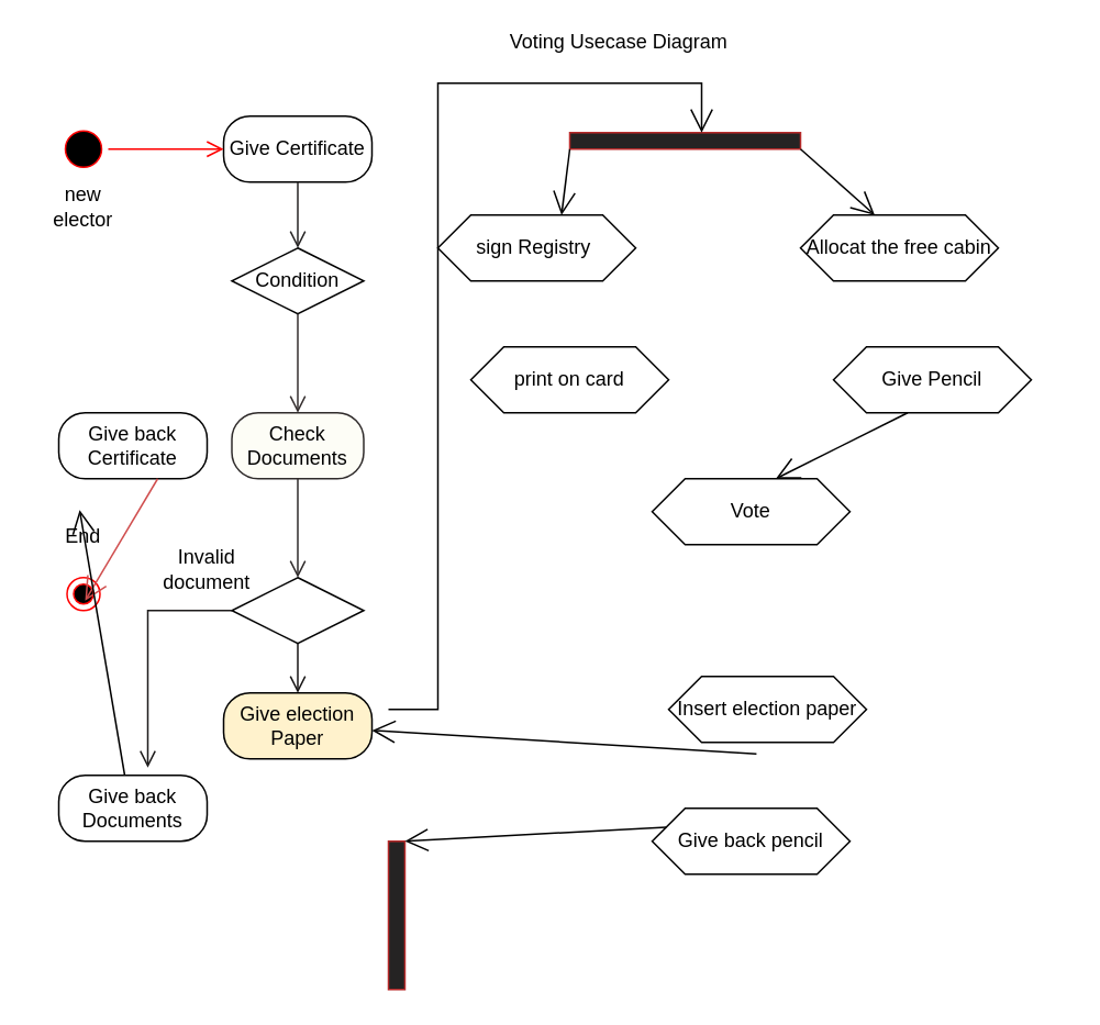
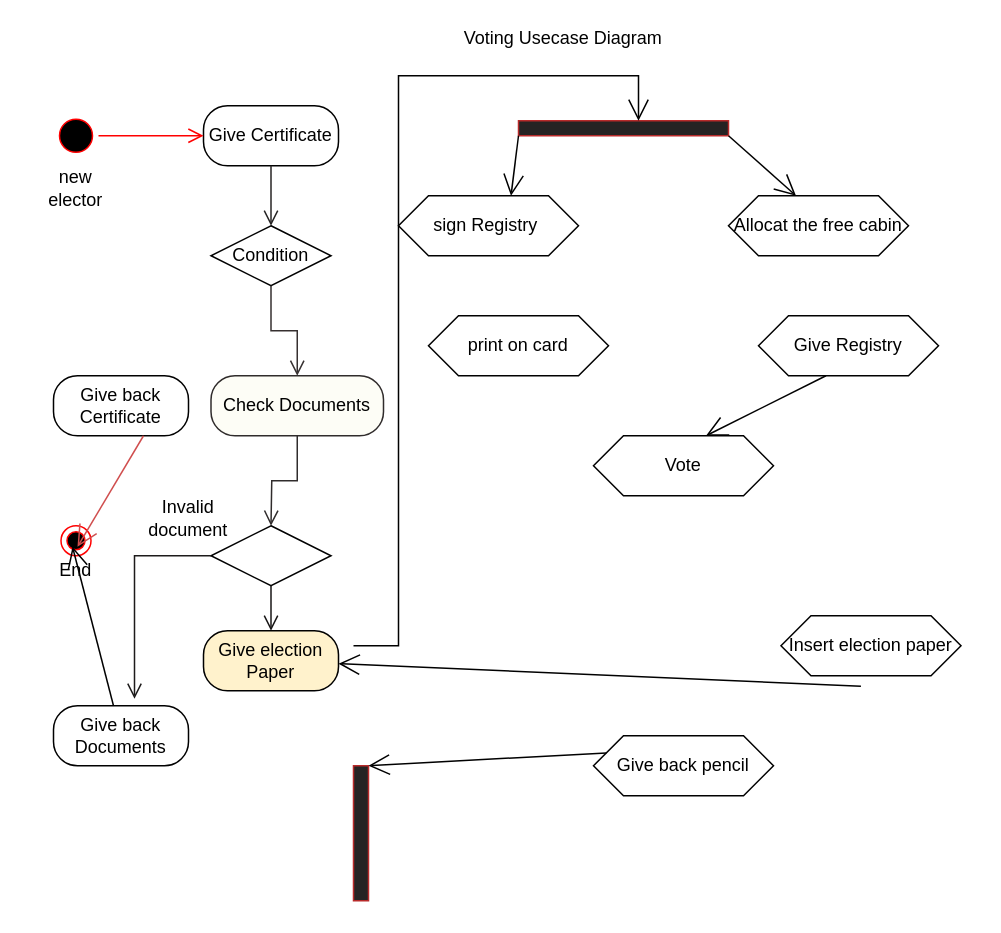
- <mxCell id="23" value="Give Pencil" style="shape=hexagon;perimeter=hexagonPerimeter2;whiteSpace=wrap;html=1;fixedSize=1;" vertex="1" parent="1"><mxGeometry x="505" y="210" width="120" height="40" as="geometry" /></mxCell>
+ <mxCell id="23" value="Give Registry" style="shape=hexagon;perimeter=hexagonPerimeter2;whiteSpace=wrap;html=1;fixedSize=1;" vertex="1" parent="1"><mxGeometry x="505" y="210" width="120" height="40" as="geometry" /></mxCell>
- <mxCell id="10" value="Check Documents" style="rounded=1;whiteSpace=wrap;html=1;arcSize=40;fontColor=#000000;fillColor=#fdfdf6;strokeColor=#302c2c;" vertex="1" parent="1"><mxGeometry x="140" y="250" width="80" height="40" as="geometry" /></mxCell>
+ <mxCell id="10" value="Check Documents" style="rounded=1;whiteSpace=wrap;html=1;arcSize=40;fontColor=#000000;fillColor=#fdfdf6;strokeColor=#302c2c;" vertex="1" parent="1"><mxGeometry x="140" y="250" width="115" height="40" as="geometry" /></mxCell>
- <mxCell id="18" value="End&lt;br&gt;" style="text;html=1;strokeColor=none;fillColor=none;align=center;verticalAlign=middle;whiteSpace=wrap;rounded=0;" vertex="1" parent="1"><mxGeometry x="20" y="315" width="60" height="20" as="geometry" /></mxCell>
+ <mxCell id="18" value="End&lt;br&gt;" style="text;html=1;strokeColor=none;fillColor=none;align=center;verticalAlign=middle;whiteSpace=wrap;rounded=0;" vertex="1" parent="1"><mxGeometry x="20" y="370" width="60" height="20" as="geometry" /></mxCell>
- <mxCell id="26" value="Insert election paper" style="shape=hexagon;perimeter=hexagonPerimeter2;whiteSpace=wrap;html=1;fixedSize=1;" vertex="1" parent="1"><mxGeometry x="405" y="410" width="120" height="40" as="geometry" /></mxCell>
+ <mxCell id="26" value="Insert election paper" style="shape=hexagon;perimeter=hexagonPerimeter2;whiteSpace=wrap;html=1;fixedSize=1;" vertex="1" parent="1"><mxGeometry x="520" y="410" width="120" height="40" as="geometry" /></mxCell>
